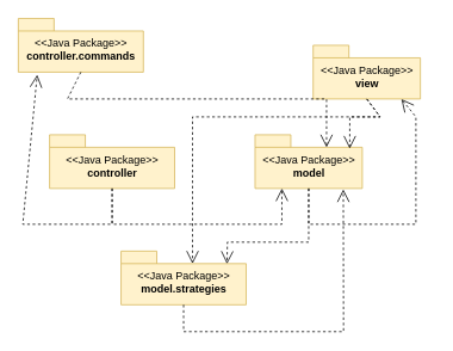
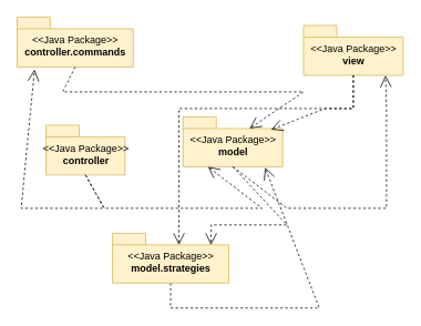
- <mxCell id="4" value="&lt;span style=&quot;font-weight: normal&quot;&gt;&amp;lt;&amp;lt;Java Package&amp;gt;&amp;gt;&lt;/span&gt;&lt;br&gt;view" style="shape=folder;fontStyle=1;spacingTop=10;tabWidth=40;tabHeight=14;tabPosition=left;html=1;fillColor=#fff2cc;strokeColor=#d6b656;" parent="1" vertex="1"><mxGeometry x="350" y="50" width="120" height="60" as="geometry" /></mxCell>
+ <mxCell id="4" value="&lt;span style=&quot;font-weight: normal&quot;&gt;&amp;lt;&amp;lt;Java Package&amp;gt;&amp;gt;&lt;/span&gt;&lt;br&gt;view" style="shape=folder;fontStyle=1;spacingTop=10;tabWidth=40;tabHeight=14;tabPosition=left;html=1;fillColor=#fff2cc;strokeColor=#d6b656;" parent="1" vertex="1"><mxGeometry x="365" y="30" width="120" height="60" as="geometry" /></mxCell>
- <mxCell id="3" value="&lt;span style=&quot;font-weight: normal&quot;&gt;&amp;lt;&amp;lt;Java Package&amp;gt;&amp;gt;&lt;/span&gt;&lt;br&gt;controller" style="shape=folder;fontStyle=1;spacingTop=10;tabWidth=40;tabHeight=14;tabPosition=left;html=1;fillColor=#fff2cc;strokeColor=#d6b656;" parent="1" vertex="1"><mxGeometry x="55" y="150" width="140" height="60" as="geometry" /></mxCell>
+ <mxCell id="3" value="&lt;span style=&quot;font-weight: normal&quot;&gt;&amp;lt;&amp;lt;Java Package&amp;gt;&amp;gt;&lt;/span&gt;&lt;br&gt;controller" style="shape=folder;fontStyle=1;spacingTop=10;tabWidth=40;tabHeight=14;tabPosition=left;html=1;fillColor=#fff2cc;strokeColor=#d6b656;" parent="1" vertex="1"><mxGeometry x="55" y="150" width="95" height="60" as="geometry" /></mxCell>
- <mxCell id="5" value="&lt;span style=&quot;font-weight: normal&quot;&gt;&amp;lt;&amp;lt;Java Package&amp;gt;&amp;gt;&lt;/span&gt;&lt;br&gt;model" style="shape=folder;fontStyle=1;spacingTop=10;tabWidth=40;tabHeight=14;tabPosition=left;html=1;fillColor=#fff2cc;strokeColor=#d6b656;" parent="1" vertex="1"><mxGeometry x="285" y="150" width="120" height="60" as="geometry" /></mxCell>
+ <mxCell id="5" value="&lt;span style=&quot;font-weight: normal&quot;&gt;&amp;lt;&amp;lt;Java Package&amp;gt;&amp;gt;&lt;/span&gt;&lt;br&gt;model" style="shape=folder;fontStyle=1;spacingTop=10;tabWidth=40;tabHeight=14;tabPosition=left;html=1;fillColor=#fff2cc;strokeColor=#d6b656;" parent="1" vertex="1"><mxGeometry x="220" y="140" width="120" height="60" as="geometry" /></mxCell>
